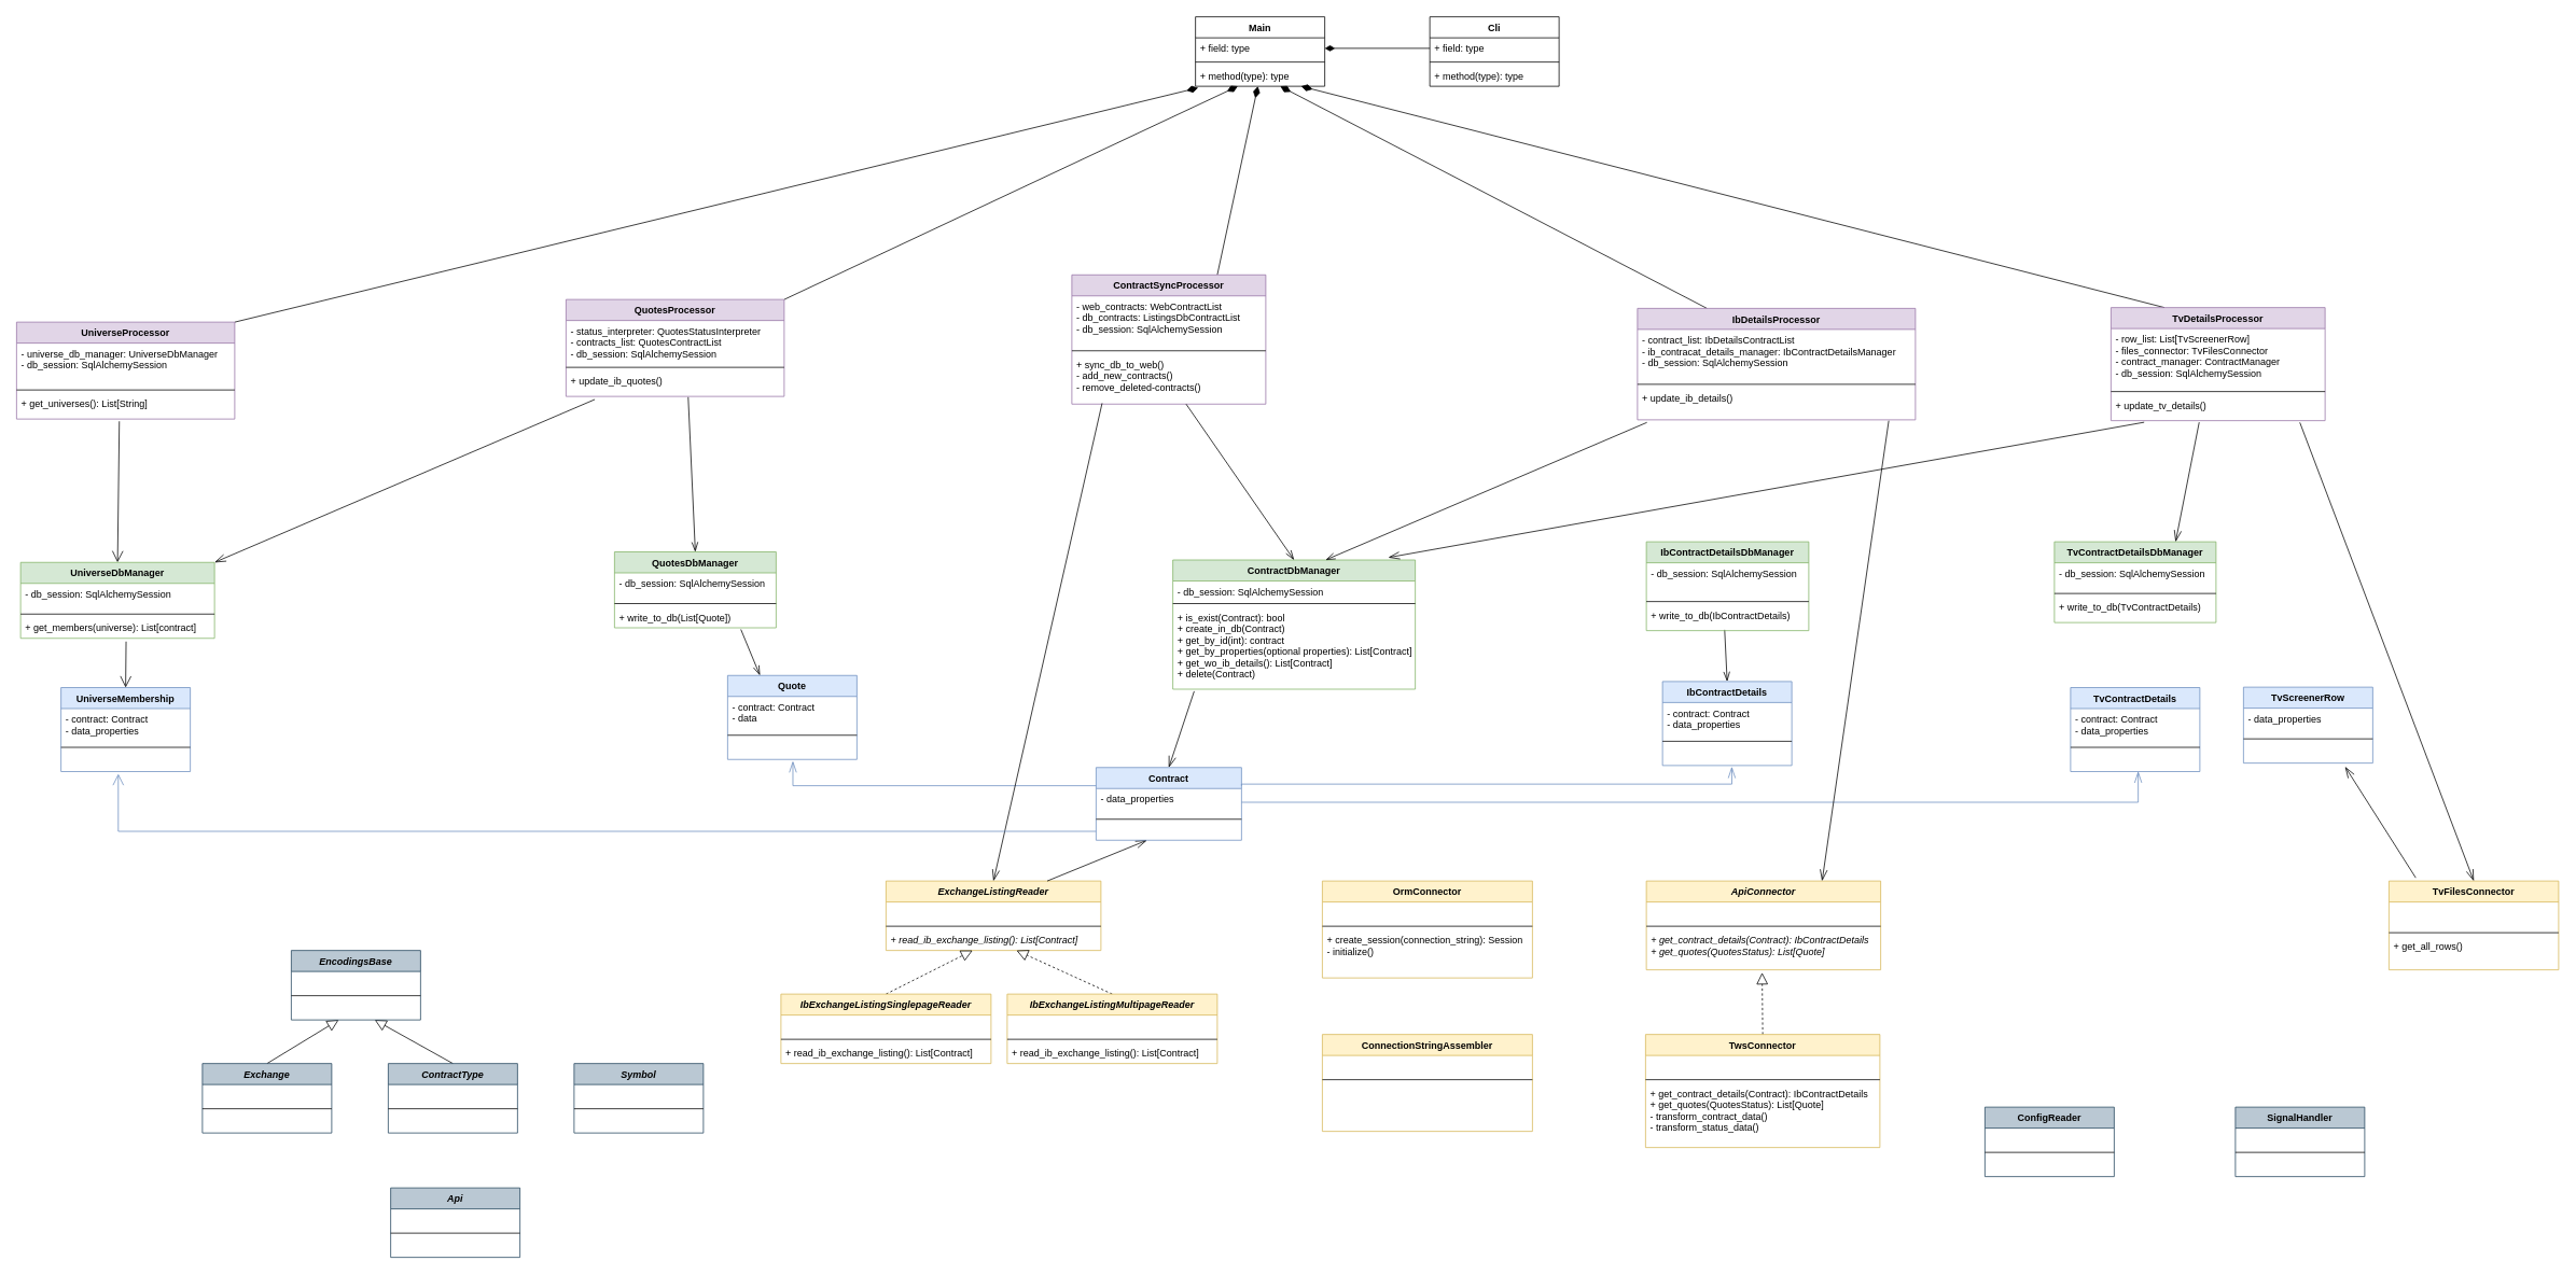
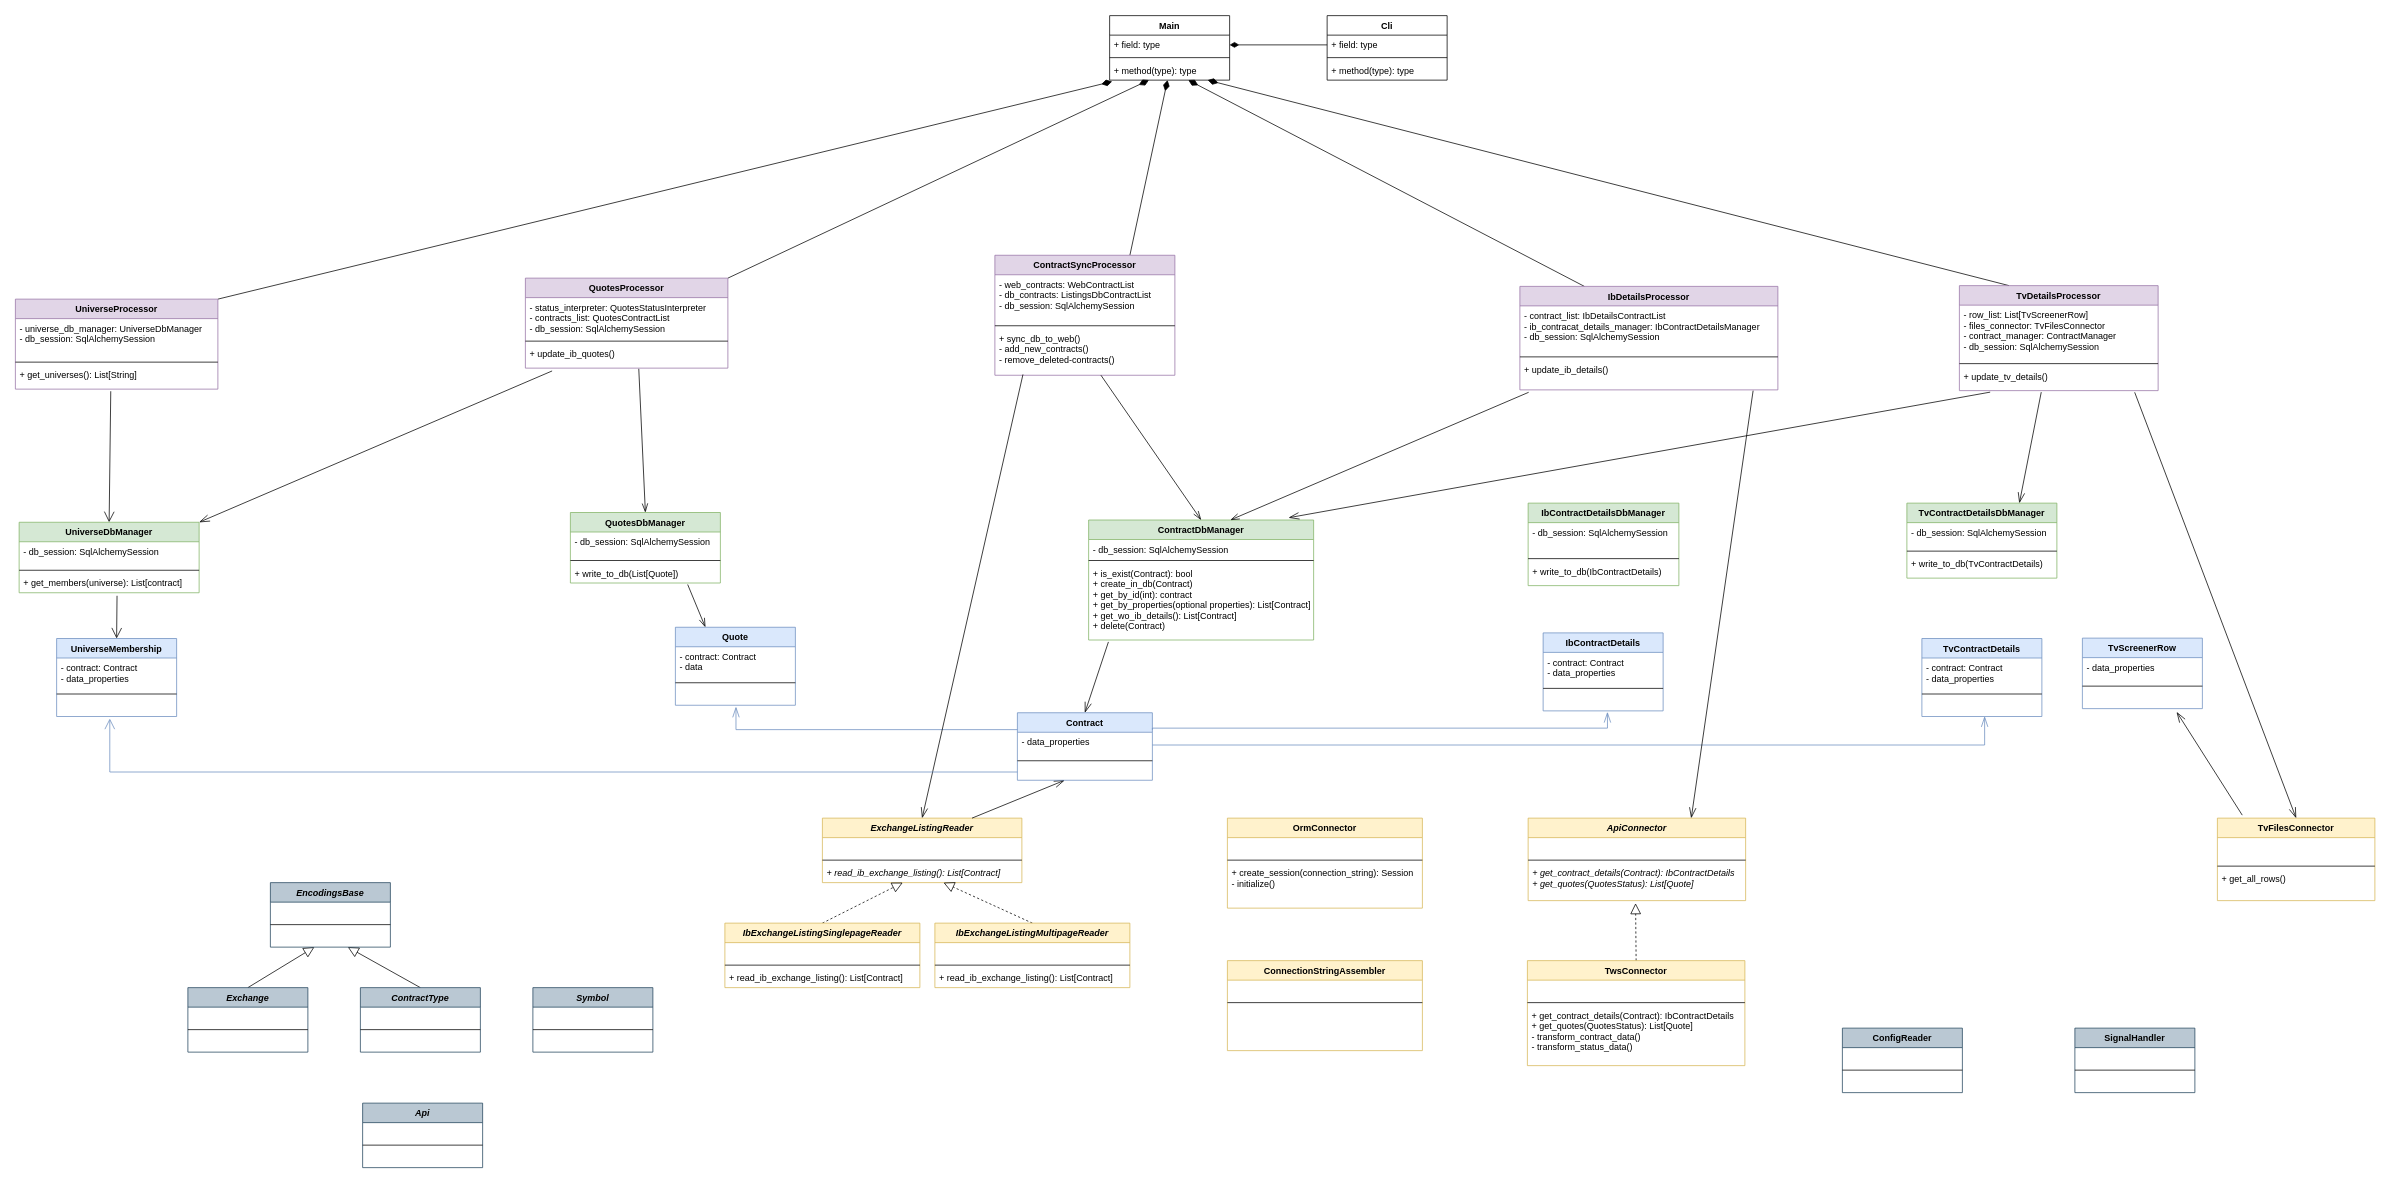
- <mxCell id="13" style="edgeStyle=none;rounded=0;orthogonalLoop=1;jettySize=auto;html=1;exitX=0.5;exitY=0;exitDx=0;exitDy=0;endArrow=none;endFill=0;startSize=10;endSize=12;startArrow=openThin;startFill=0;entryX=0.482;entryY=0.969;entryDx=0;entryDy=0;entryPerimeter=0;" parent="1" source="115" target="114" edge="1"><mxGeometry relative="1" as="geometry"><mxPoint x="560" y="865" as="sourcePoint" /><mxPoint x="576" y="820" as="targetPoint" /></mxGeometry></mxCell>
